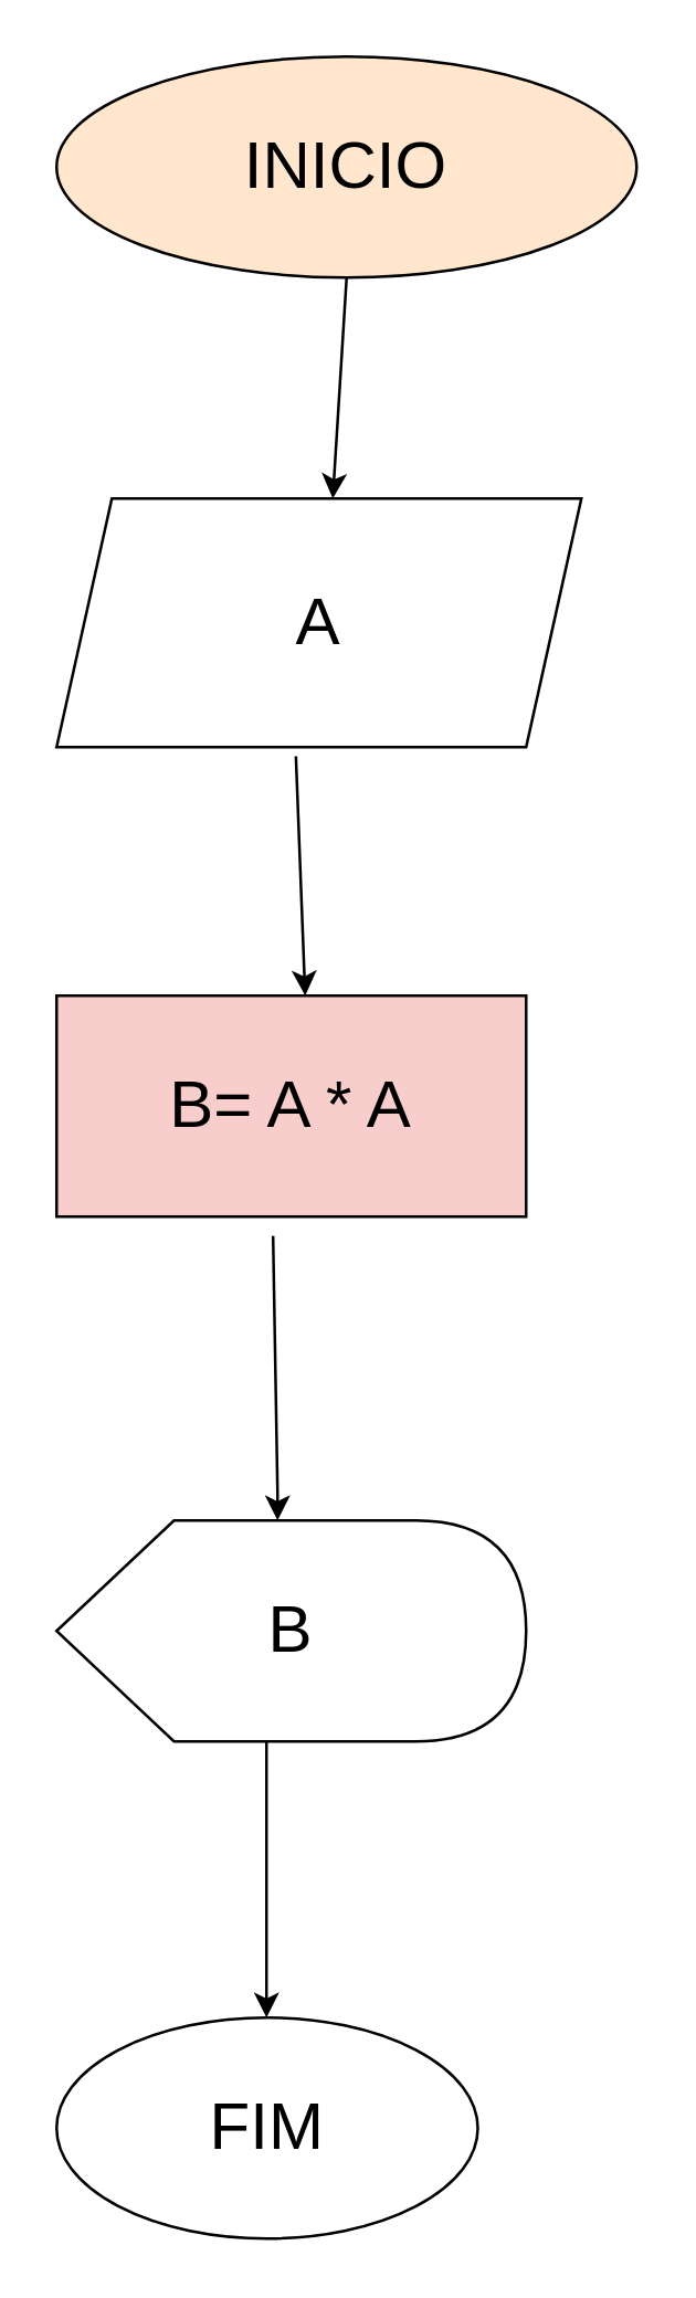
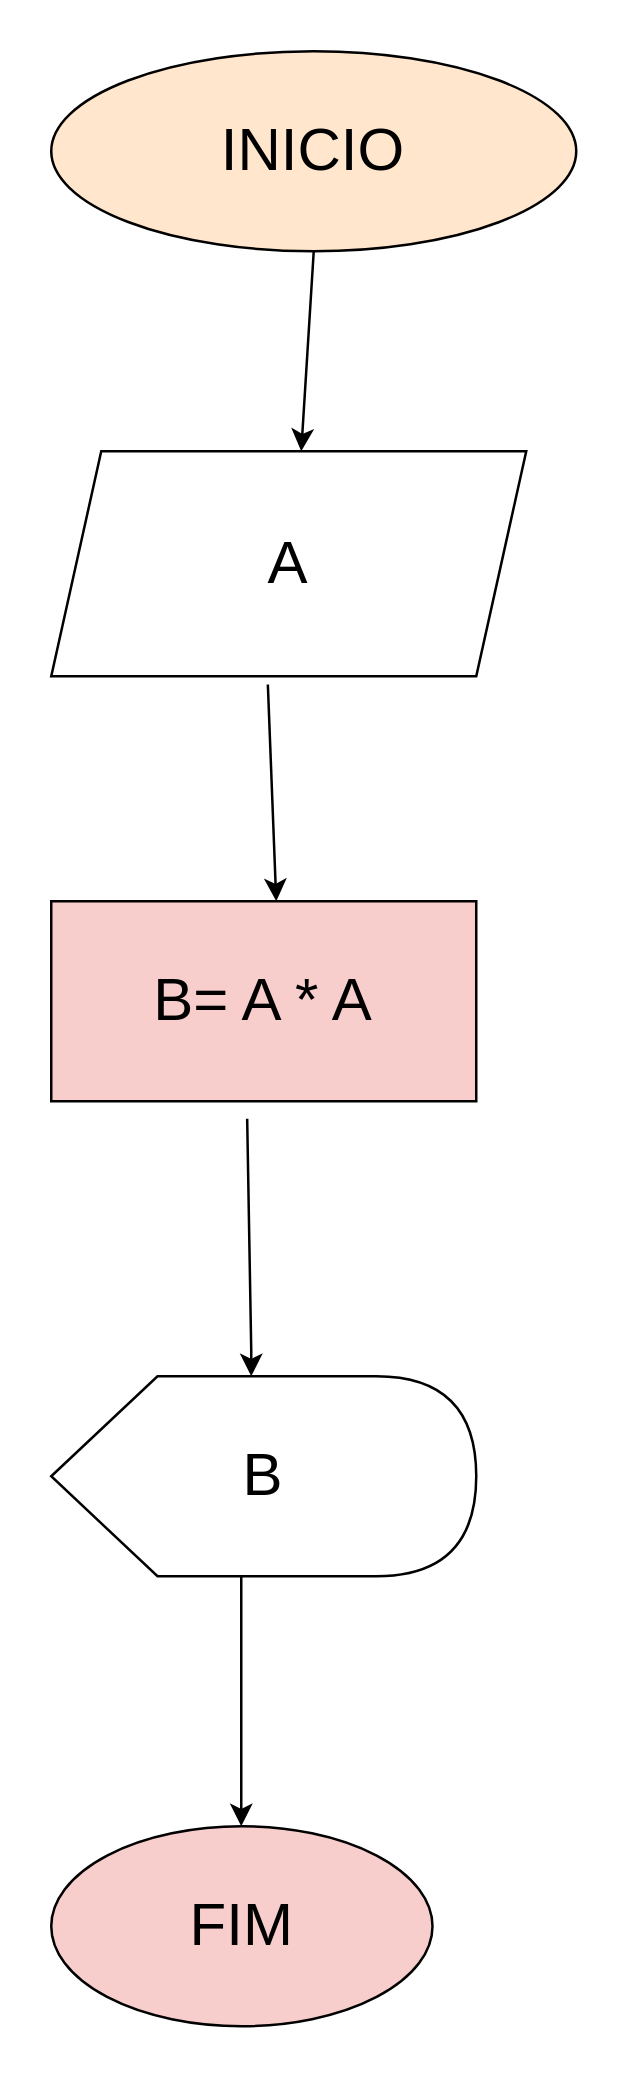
- <mxCell id="10" value="&lt;font style=&quot;font-size: 24px;&quot;&gt;FIM&lt;/font&gt;" style="ellipse;whiteSpace=wrap;html=1;" vertex="1" parent="1"><mxGeometry x="20" y="730" width="152.5" height="80" as="geometry" /></mxCell>
+ <mxCell id="10" value="&lt;font style=&quot;font-size: 24px;&quot;&gt;FIM&lt;/font&gt;" style="ellipse;whiteSpace=wrap;html=1;fillColor=#f8cecc;" vertex="1" parent="1"><mxGeometry x="20" y="730" width="152.5" height="80" as="geometry" /></mxCell>
